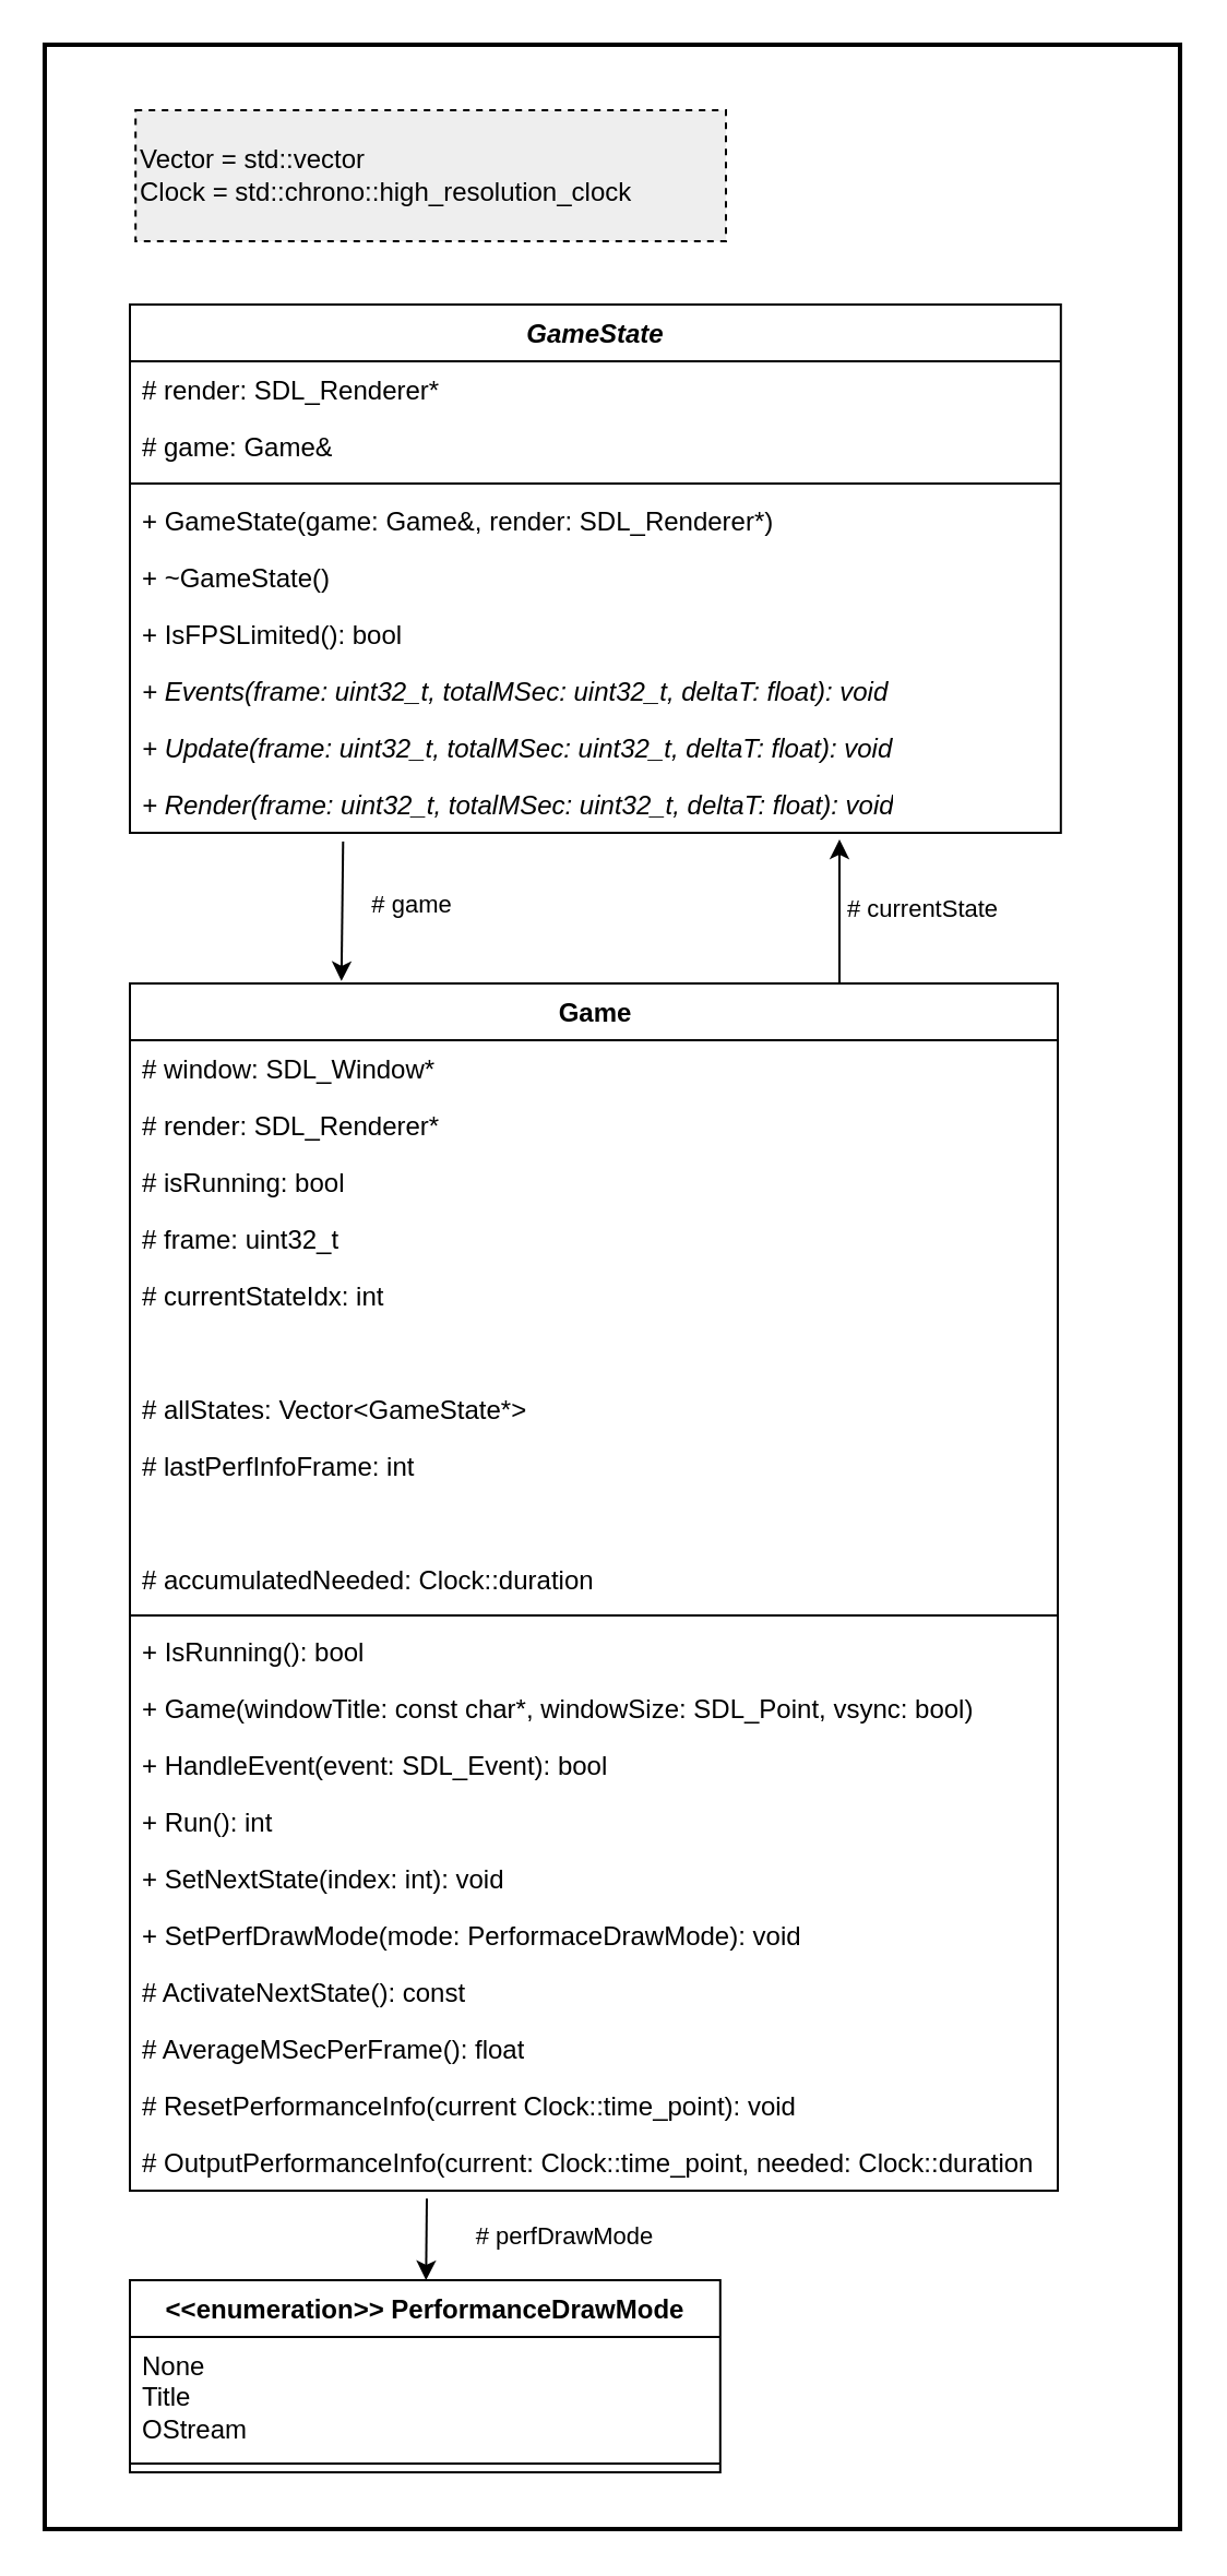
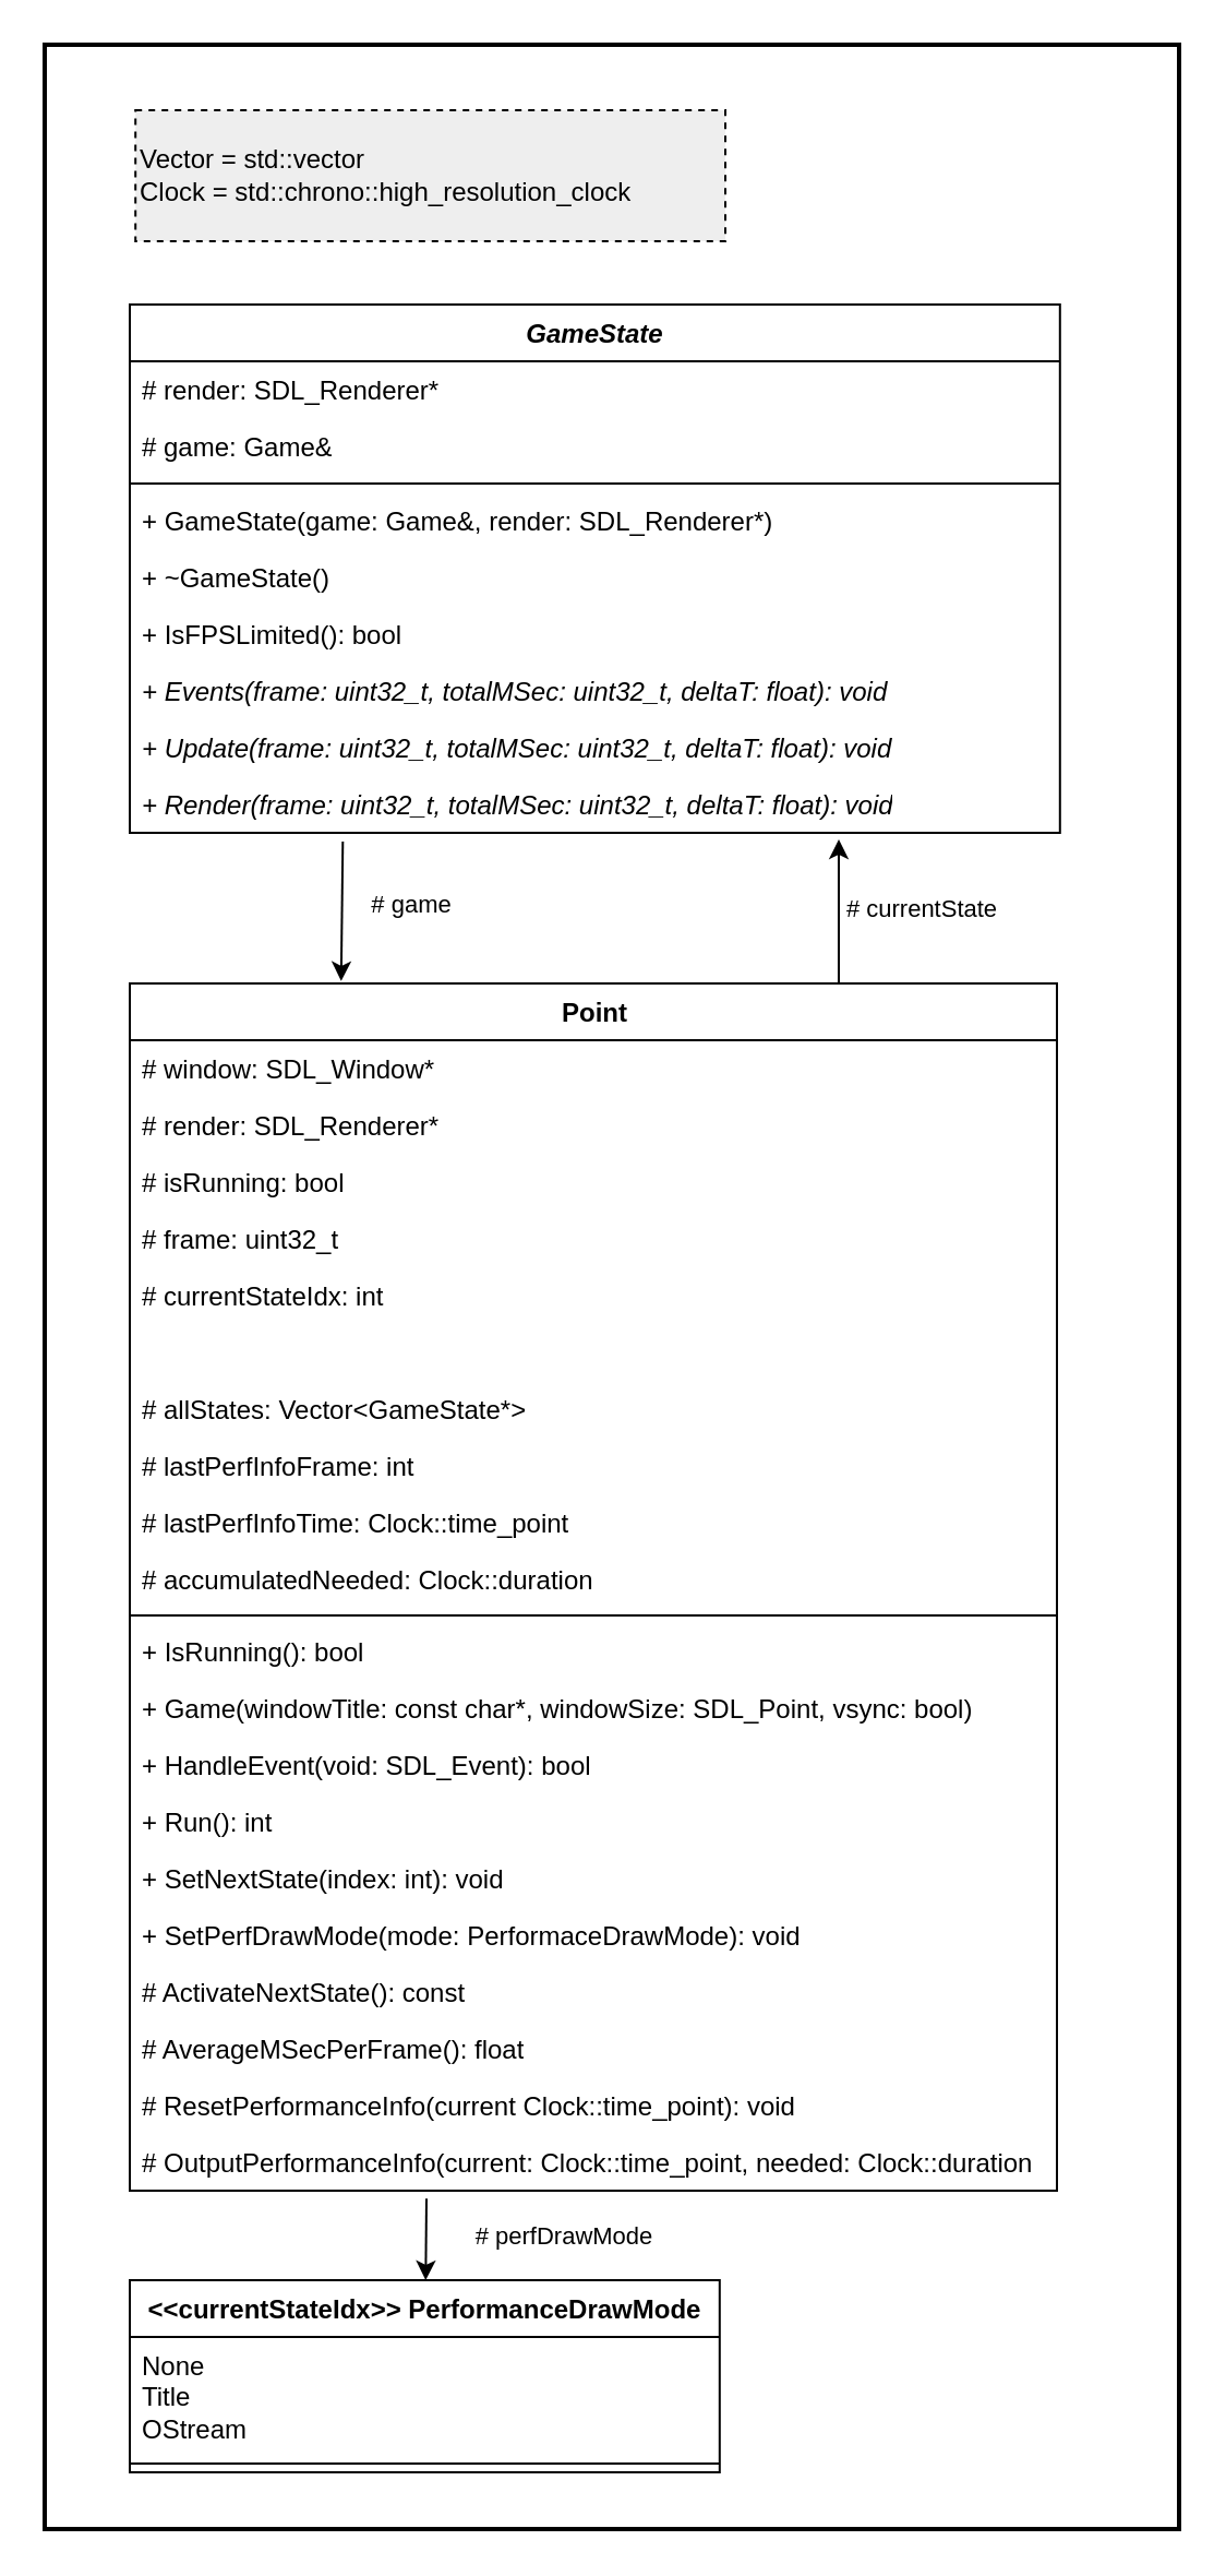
- <mxCell id="16" value="Game" style="swimlane;fontStyle=1;align=center;verticalAlign=top;childLayout=stackLayout;horizontal=1;startSize=26;horizontalStack=0;resizeParent=1;resizeParentMax=0;resizeLast=0;collapsible=1;marginBottom=0;rounded=0;container=0;backgroundOutline=0;movable=1;resizable=1;rotatable=1;deletable=1;editable=1;locked=0;connectable=1;html=1;labelBorderColor=none;labelBackgroundColor=none;" parent="2" vertex="1"><mxGeometry x="39" y="430" width="425.0" height="553" as="geometry" /></mxCell>
+ <mxCell id="16" value="Point" style="swimlane;fontStyle=1;align=center;verticalAlign=top;childLayout=stackLayout;horizontal=1;startSize=26;horizontalStack=0;resizeParent=1;resizeParentMax=0;resizeLast=0;collapsible=1;marginBottom=0;rounded=0;container=0;backgroundOutline=0;movable=1;resizable=1;rotatable=1;deletable=1;editable=1;locked=0;connectable=1;html=1;labelBorderColor=none;labelBackgroundColor=none;" parent="2" vertex="1"><mxGeometry x="39" y="430" width="425.0" height="553" as="geometry" /></mxCell>
+ <mxCell id="26" value="# lastPerfInfoTime: Clock::time_point" style="text;strokeColor=none;fillColor=none;align=left;verticalAlign=top;spacingLeft=4;spacingRight=4;overflow=hidden;rotatable=1;points=[[0,0.5],[1,0.5]];portConstraint=eastwest;rounded=0;container=0;backgroundOutline=0;movable=1;resizable=1;deletable=1;editable=1;locked=0;connectable=1;html=1;labelBorderColor=none;labelBackgroundColor=none;" parent="2" vertex="1"><mxGeometry x="39" y="663.578" width="425.0" height="25.953" as="geometry" /></mxCell>
- <mxCell id="31" value="+ HandleEvent(event: SDL_Event): bool" style="text;strokeColor=none;fillColor=none;align=left;verticalAlign=top;spacingLeft=4;spacingRight=4;overflow=hidden;rotatable=1;points=[[0,0.5],[1,0.5]];portConstraint=eastwest;rounded=0;container=0;backgroundOutline=0;movable=1;resizable=1;deletable=1;editable=1;locked=0;connectable=1;html=1;labelBorderColor=none;labelBackgroundColor=none;" parent="2" vertex="1"><mxGeometry x="39" y="775.375" width="425.0" height="25.953" as="geometry" /></mxCell>
+ <mxCell id="31" value="+ HandleEvent(void: SDL_Event): bool" style="text;strokeColor=none;fillColor=none;align=left;verticalAlign=top;spacingLeft=4;spacingRight=4;overflow=hidden;rotatable=1;points=[[0,0.5],[1,0.5]];portConstraint=eastwest;rounded=0;container=0;backgroundOutline=0;movable=1;resizable=1;deletable=1;editable=1;locked=0;connectable=1;html=1;labelBorderColor=none;labelBackgroundColor=none;" parent="2" vertex="1"><mxGeometry x="39" y="775.375" width="425.0" height="25.953" as="geometry" /></mxCell>
- <mxCell id="39" value="&amp;lt;&amp;lt;enumeration&amp;gt;&amp;gt; PerformanceDrawMode" style="swimlane;fontStyle=1;align=center;verticalAlign=top;childLayout=stackLayout;horizontal=1;startSize=26;horizontalStack=0;resizeParent=1;resizeParentMax=0;resizeLast=0;collapsible=1;marginBottom=0;labelBackgroundColor=none;labelBorderColor=none;rounded=0;container=0;backgroundOutline=0;movable=1;resizable=1;rotatable=1;deletable=1;editable=1;locked=0;connectable=1;html=1;" parent="2" vertex="1"><mxGeometry x="39.0" y="1024" width="270.4" height="88" as="geometry"><mxRectangle x="124.8" y="1200" width="270" height="50" as="alternateBounds" /></mxGeometry></mxCell>
+ <mxCell id="39" value="&amp;lt;&amp;lt;currentStateIdx&amp;gt;&amp;gt; PerformanceDrawMode" style="swimlane;fontStyle=1;align=center;verticalAlign=top;childLayout=stackLayout;horizontal=1;startSize=26;horizontalStack=0;resizeParent=1;resizeParentMax=0;resizeLast=0;collapsible=1;marginBottom=0;labelBackgroundColor=none;labelBorderColor=none;rounded=0;container=0;backgroundOutline=0;movable=1;resizable=1;rotatable=1;deletable=1;editable=1;locked=0;connectable=1;html=1;" parent="2" vertex="1"><mxGeometry x="39.0" y="1024" width="270.4" height="88" as="geometry"><mxRectangle x="124.8" y="1200" width="270" height="50" as="alternateBounds" /></mxGeometry></mxCell>
